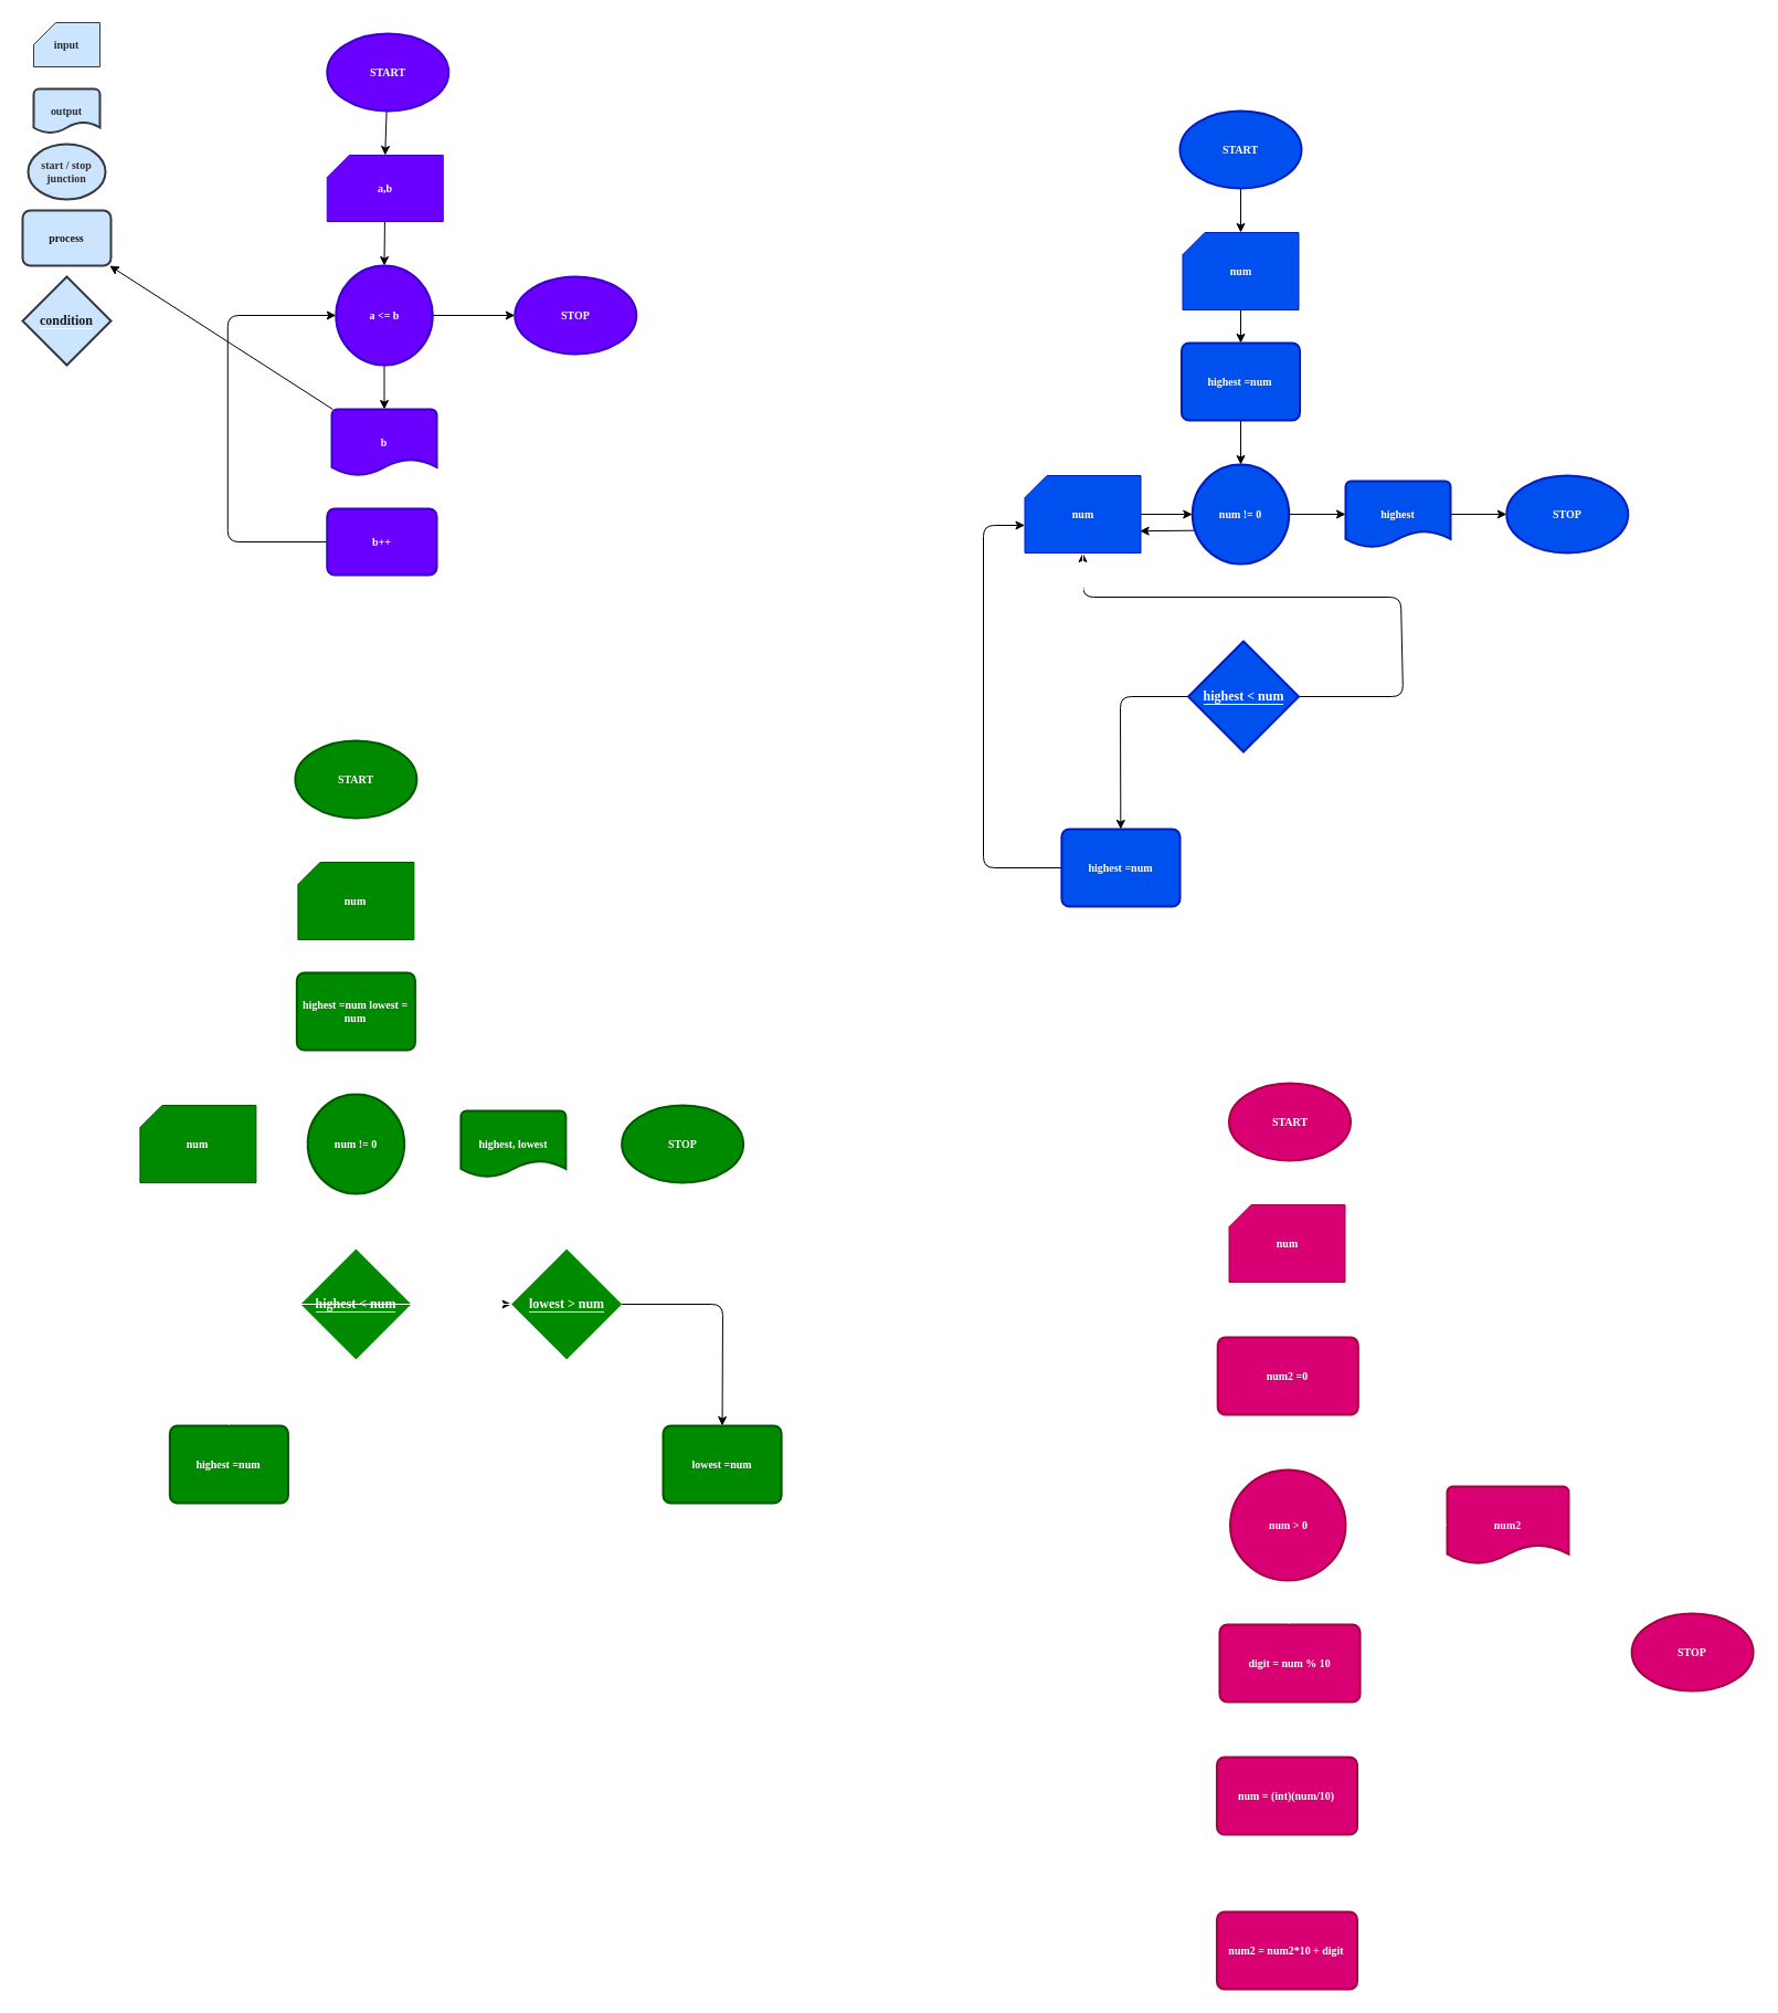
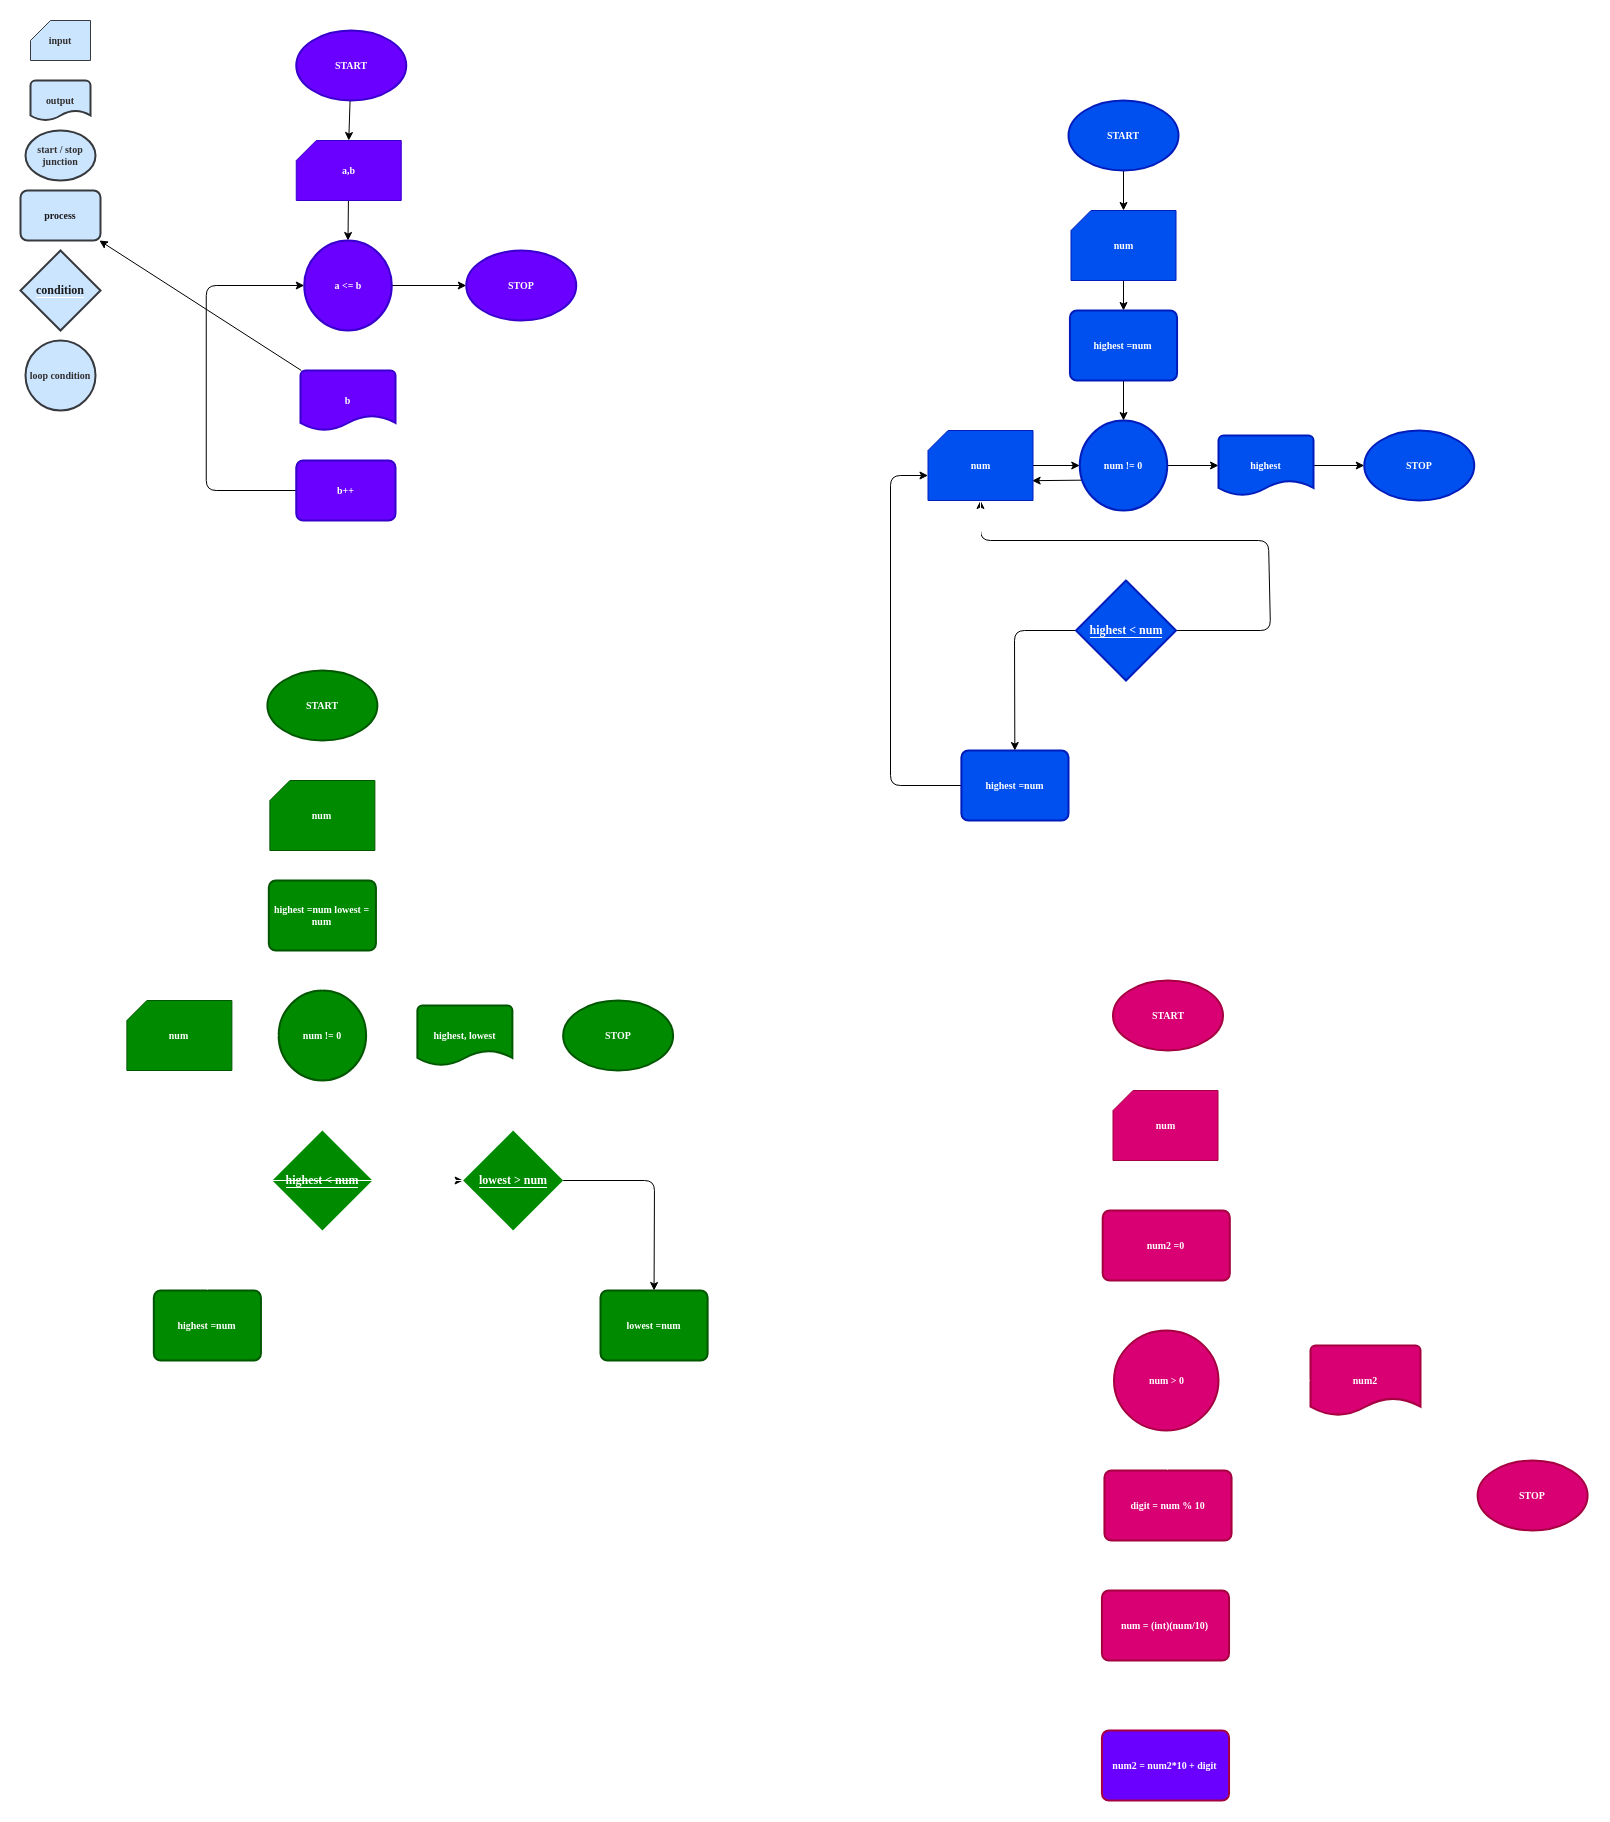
- <mxCell id="12" style="edgeStyle=none;html=1;entryX=0.5;entryY=0;entryDx=0;entryDy=0;entryPerimeter=0;" edge="1" parent="1" source="14" target="16"><mxGeometry relative="1" as="geometry" /></mxCell>
+ <mxCell id="7" value="&lt;h5&gt;loop condition&lt;/h5&gt;" style="strokeWidth=2;html=1;shape=mxgraph.flowchart.start_1;whiteSpace=wrap;labelBackgroundColor=none;fontFamily=Tahoma;fillColor=#cce5ff;strokeColor=#36393d;fontColor=#312f2f;" vertex="1" parent="1"><mxGeometry x="25" y="340" width="70" height="70" as="geometry" /></mxCell>
- <mxCell id="86" value="&lt;h5&gt;num2 = num2*10 + digit&lt;/h5&gt;" style="rounded=1;whiteSpace=wrap;html=1;absoluteArcSize=1;arcSize=14;strokeWidth=2;labelBackgroundColor=none;fontFamily=Tahoma;fillColor=#d80073;strokeColor=#A50040;fontColor=#ffffff;" vertex="1" parent="1"><mxGeometry x="1101.44" y="1730" width="127.12" height="70" as="geometry" /></mxCell>
+ <mxCell id="86" value="&lt;h5&gt;num2 = num2*10 + digit&lt;/h5&gt;" style="rounded=1;whiteSpace=wrap;html=1;absoluteArcSize=1;arcSize=14;strokeWidth=2;labelBackgroundColor=none;fontFamily=Tahoma;fillColor=#6a00ff;strokeColor=#A50040;fontColor=#ffffff;" vertex="1" parent="1"><mxGeometry x="1101.44" y="1730" width="127.12" height="70" as="geometry" /></mxCell>
